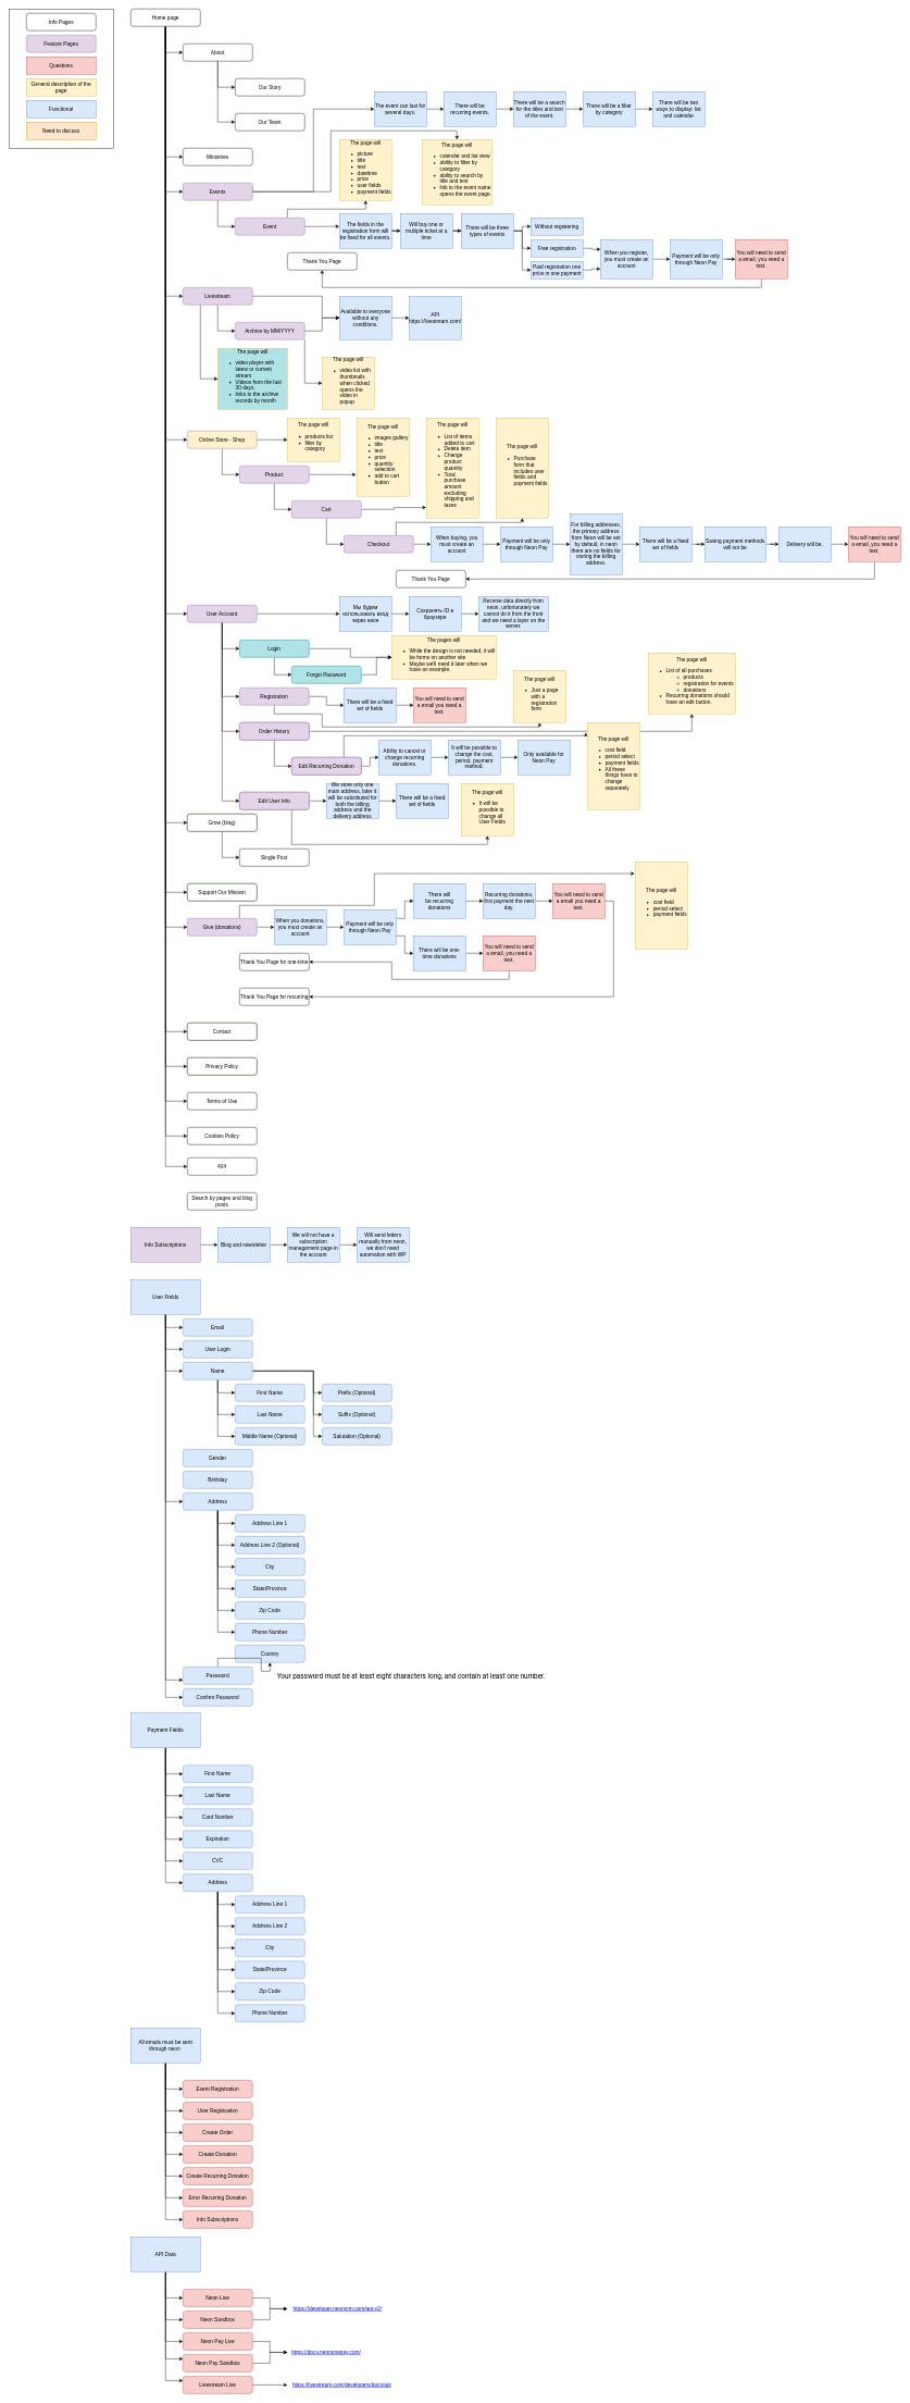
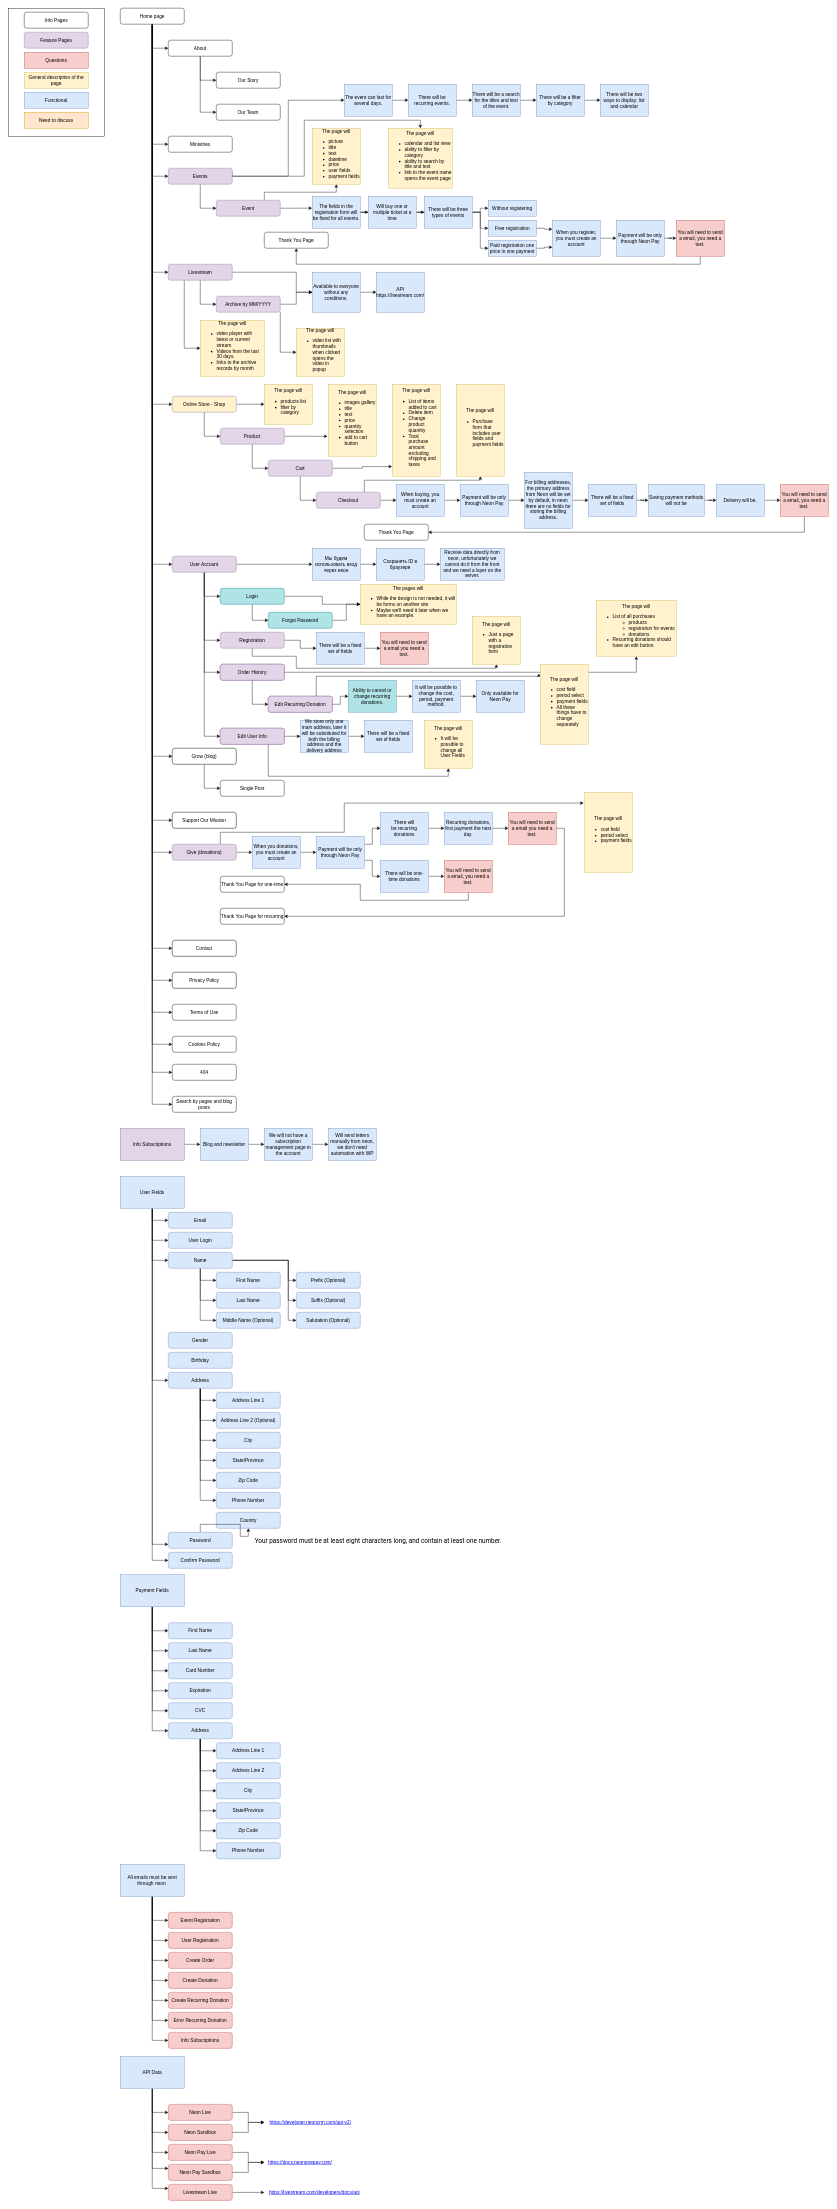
- <mxCell id="237" value="&lt;div&gt;The page will&lt;/div&gt;&lt;div&gt;&lt;ul&gt;&lt;li style=&quot;text-align: left;&quot;&gt;video player with latest or current stream&lt;/li&gt;&lt;li style=&quot;text-align: left;&quot;&gt;Videos from the last 30 days.&lt;/li&gt;&lt;li style=&quot;text-align: left;&quot;&gt;links to the archive records by month&lt;/li&gt;&lt;/ul&gt;&lt;/div&gt;" style="rounded=0;whiteSpace=wrap;html=1;fillColor=#b0e3e6;strokeColor=#d6b656;align=center;fontColor=#000000;" parent="1" vertex="1"><mxGeometry x="500" y="800" width="160" height="140" as="geometry" /></mxCell>
+ <mxCell id="237" value="&lt;div&gt;The page will&lt;/div&gt;&lt;div&gt;&lt;ul&gt;&lt;li style=&quot;text-align: left;&quot;&gt;video player with latest or current stream&lt;/li&gt;&lt;li style=&quot;text-align: left;&quot;&gt;Videos from the last 30 days.&lt;/li&gt;&lt;li style=&quot;text-align: left;&quot;&gt;links to the archive records by month&lt;/li&gt;&lt;/ul&gt;&lt;/div&gt;" style="rounded=0;whiteSpace=wrap;html=1;fillColor=#fff2cc;strokeColor=#d6b656;align=center;fontColor=#000000;" parent="1" vertex="1"><mxGeometry x="500" y="800" width="160" height="140" as="geometry" /></mxCell>
- <mxCell id="279" value="Ability to cancel or change recurring donations." style="rounded=0;whiteSpace=wrap;html=1;fillColor=#dae8fc;strokeColor=#6c8ebf;sketch=0;fontColor=#000000;" parent="1" vertex="1"><mxGeometry x="870" y="1700" width="120" height="80" as="geometry" /></mxCell>
+ <mxCell id="279" value="Ability to cancel or change recurring donations." style="rounded=0;whiteSpace=wrap;html=1;fillColor=#b0e3e6;strokeColor=#6c8ebf;sketch=0;fontColor=#000000;" parent="1" vertex="1"><mxGeometry x="870" y="1700" width="120" height="80" as="geometry" /></mxCell>
+ <mxCell id="17" style="edgeStyle=orthogonalEdgeStyle;rounded=0;orthogonalLoop=1;jettySize=auto;html=1;exitX=0.5;exitY=1;exitDx=0;exitDy=0;entryX=0;entryY=0.5;entryDx=0;entryDy=0;" parent="1" source="18" target="285" edge="1"><mxGeometry relative="1" as="geometry" /></mxCell>
